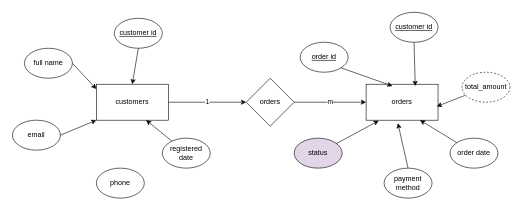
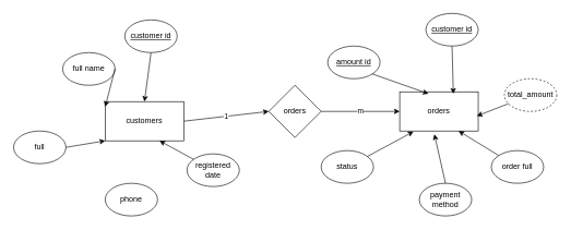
- <mxCell id="11" value="&lt;u&gt;order id&lt;/u&gt;" style="ellipse;whiteSpace=wrap;html=1;" vertex="1" parent="1"><mxGeometry x="500" y="70" width="80" height="50" as="geometry" /></mxCell>
+ <mxCell id="11" value="&lt;u&gt;amount id&lt;/u&gt;" style="ellipse;whiteSpace=wrap;html=1;" vertex="1" parent="1"><mxGeometry x="500" y="70" width="80" height="50" as="geometry" /></mxCell>
- <mxCell id="8" value="full name" style="ellipse;whiteSpace=wrap;html=1;" vertex="1" parent="1"><mxGeometry x="40" y="80" width="80" height="50" as="geometry" /></mxCell>
+ <mxCell id="8" value="full name" style="ellipse;whiteSpace=wrap;html=1;" vertex="1" parent="1"><mxGeometry x="95" y="80" width="80" height="50" as="geometry" /></mxCell>
- <mxCell id="3" value="customers" style="rounded=0;whiteSpace=wrap;html=1;" vertex="1" parent="1"><mxGeometry x="160" y="140" width="120" height="60" as="geometry" /></mxCell>
+ <mxCell id="3" value="customers" style="rounded=0;whiteSpace=wrap;html=1;" vertex="1" parent="1"><mxGeometry x="160" y="155" width="120" height="60" as="geometry" /></mxCell>
- <mxCell id="9" value="email" style="ellipse;whiteSpace=wrap;html=1;" vertex="1" parent="1"><mxGeometry x="20" y="200" width="80" height="50" as="geometry" /></mxCell>
+ <mxCell id="9" value="full" style="ellipse;whiteSpace=wrap;html=1;" vertex="1" parent="1"><mxGeometry x="20" y="200" width="80" height="50" as="geometry" /></mxCell>
- <mxCell id="18" value="registered date" style="ellipse;whiteSpace=wrap;html=1;" vertex="1" parent="1"><mxGeometry x="270" y="230" width="80" height="50" as="geometry" /></mxCell>
+ <mxCell id="18" value="registered date" style="ellipse;whiteSpace=wrap;html=1;" vertex="1" parent="1"><mxGeometry x="285" y="235" width="80" height="50" as="geometry" /></mxCell>
- <mxCell id="24" value="status" style="ellipse;whiteSpace=wrap;html=1;fillColor=#e1d5e7;" vertex="1" parent="1"><mxGeometry x="490" y="230" width="80" height="50" as="geometry" /></mxCell>
+ <mxCell id="24" value="status" style="ellipse;whiteSpace=wrap;html=1;" vertex="1" parent="1"><mxGeometry x="490" y="230" width="80" height="50" as="geometry" /></mxCell>
- <mxCell id="23" value="order date" style="ellipse;whiteSpace=wrap;html=1;" vertex="1" parent="1"><mxGeometry x="750" y="230" width="80" height="50" as="geometry" /></mxCell>
+ <mxCell id="23" value="order full" style="ellipse;whiteSpace=wrap;html=1;" vertex="1" parent="1"><mxGeometry x="750" y="230" width="80" height="50" as="geometry" /></mxCell>
